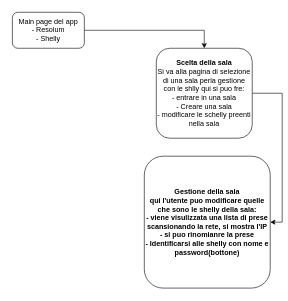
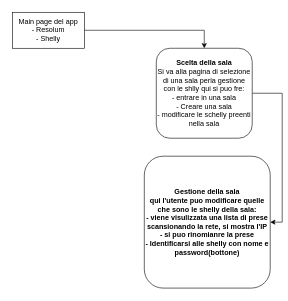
- <mxCell id="3" value="&lt;div&gt;Main page del app&lt;/div&gt;&lt;div&gt;- Resolum&lt;/div&gt;&lt;div&gt;- Shelly&lt;br&gt;&lt;/div&gt;" style="rounded=1;whiteSpace=wrap;html=1;" vertex="1" parent="1"><mxGeometry x="20" y="20" width="120" height="60" as="geometry" /></mxCell>
+ <mxCell id="3" value="&lt;div&gt;Main page del app&lt;/div&gt;&lt;div&gt;- Resolum&lt;/div&gt;&lt;div&gt;- Shelly&lt;br&gt;&lt;/div&gt;" style="whiteSpace=wrap;html=1;rounded=0;" vertex="1" parent="1"><mxGeometry x="20" y="20" width="120" height="60" as="geometry" /></mxCell>
